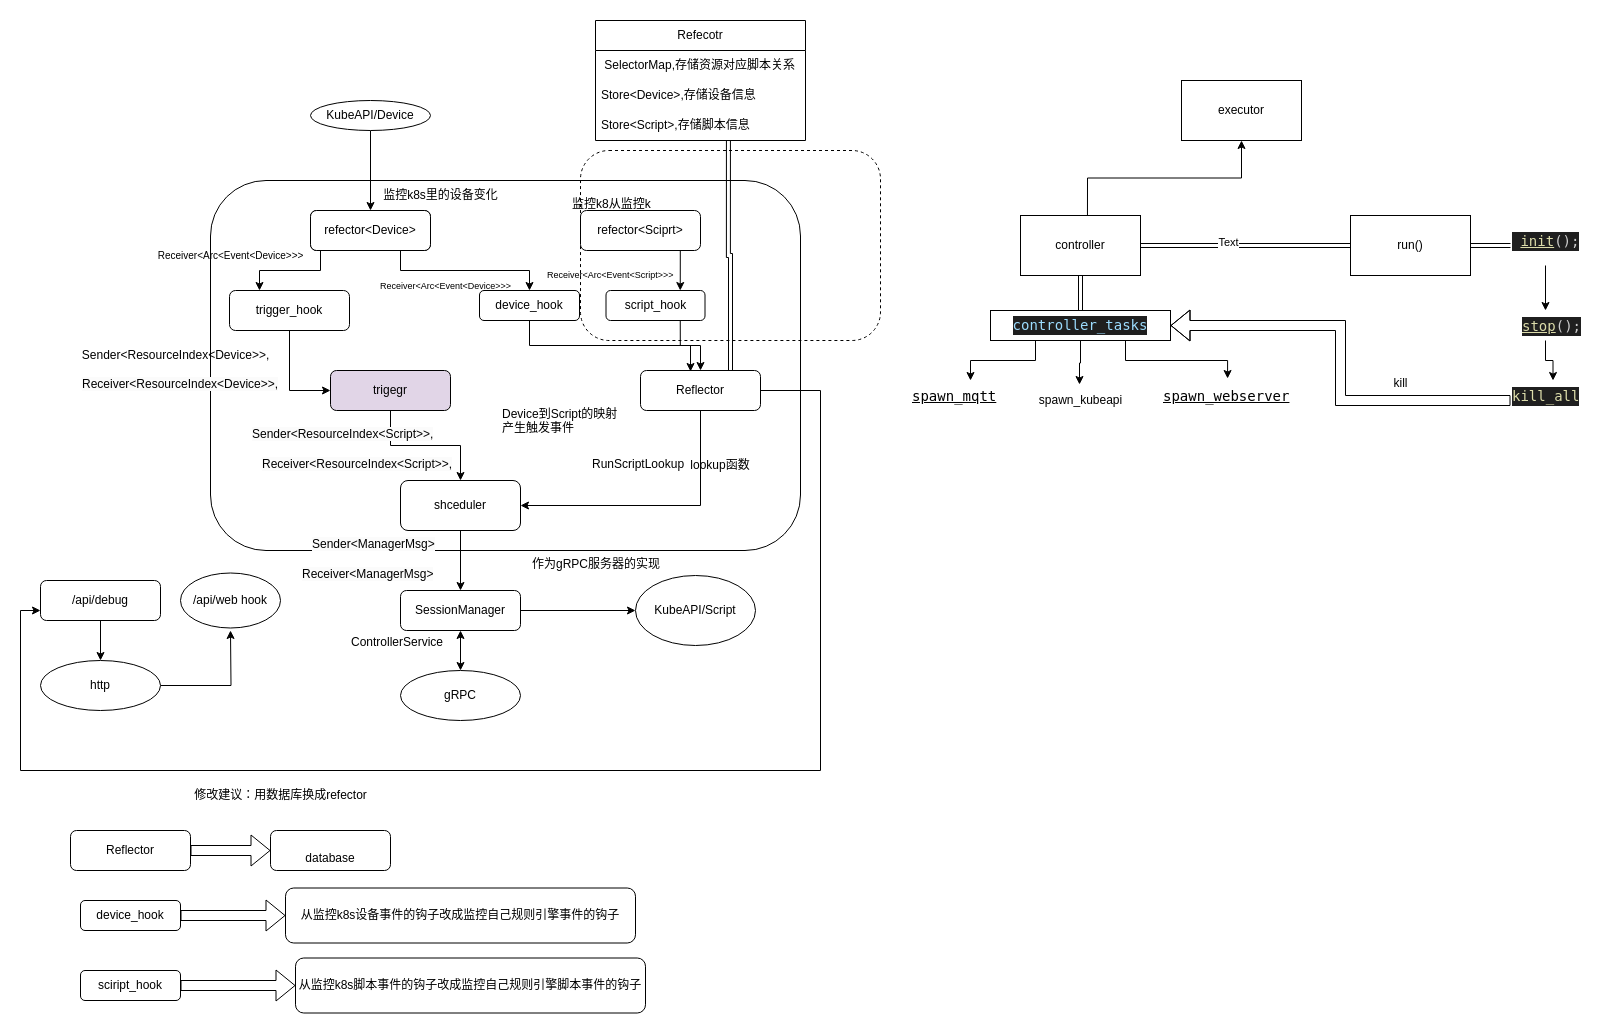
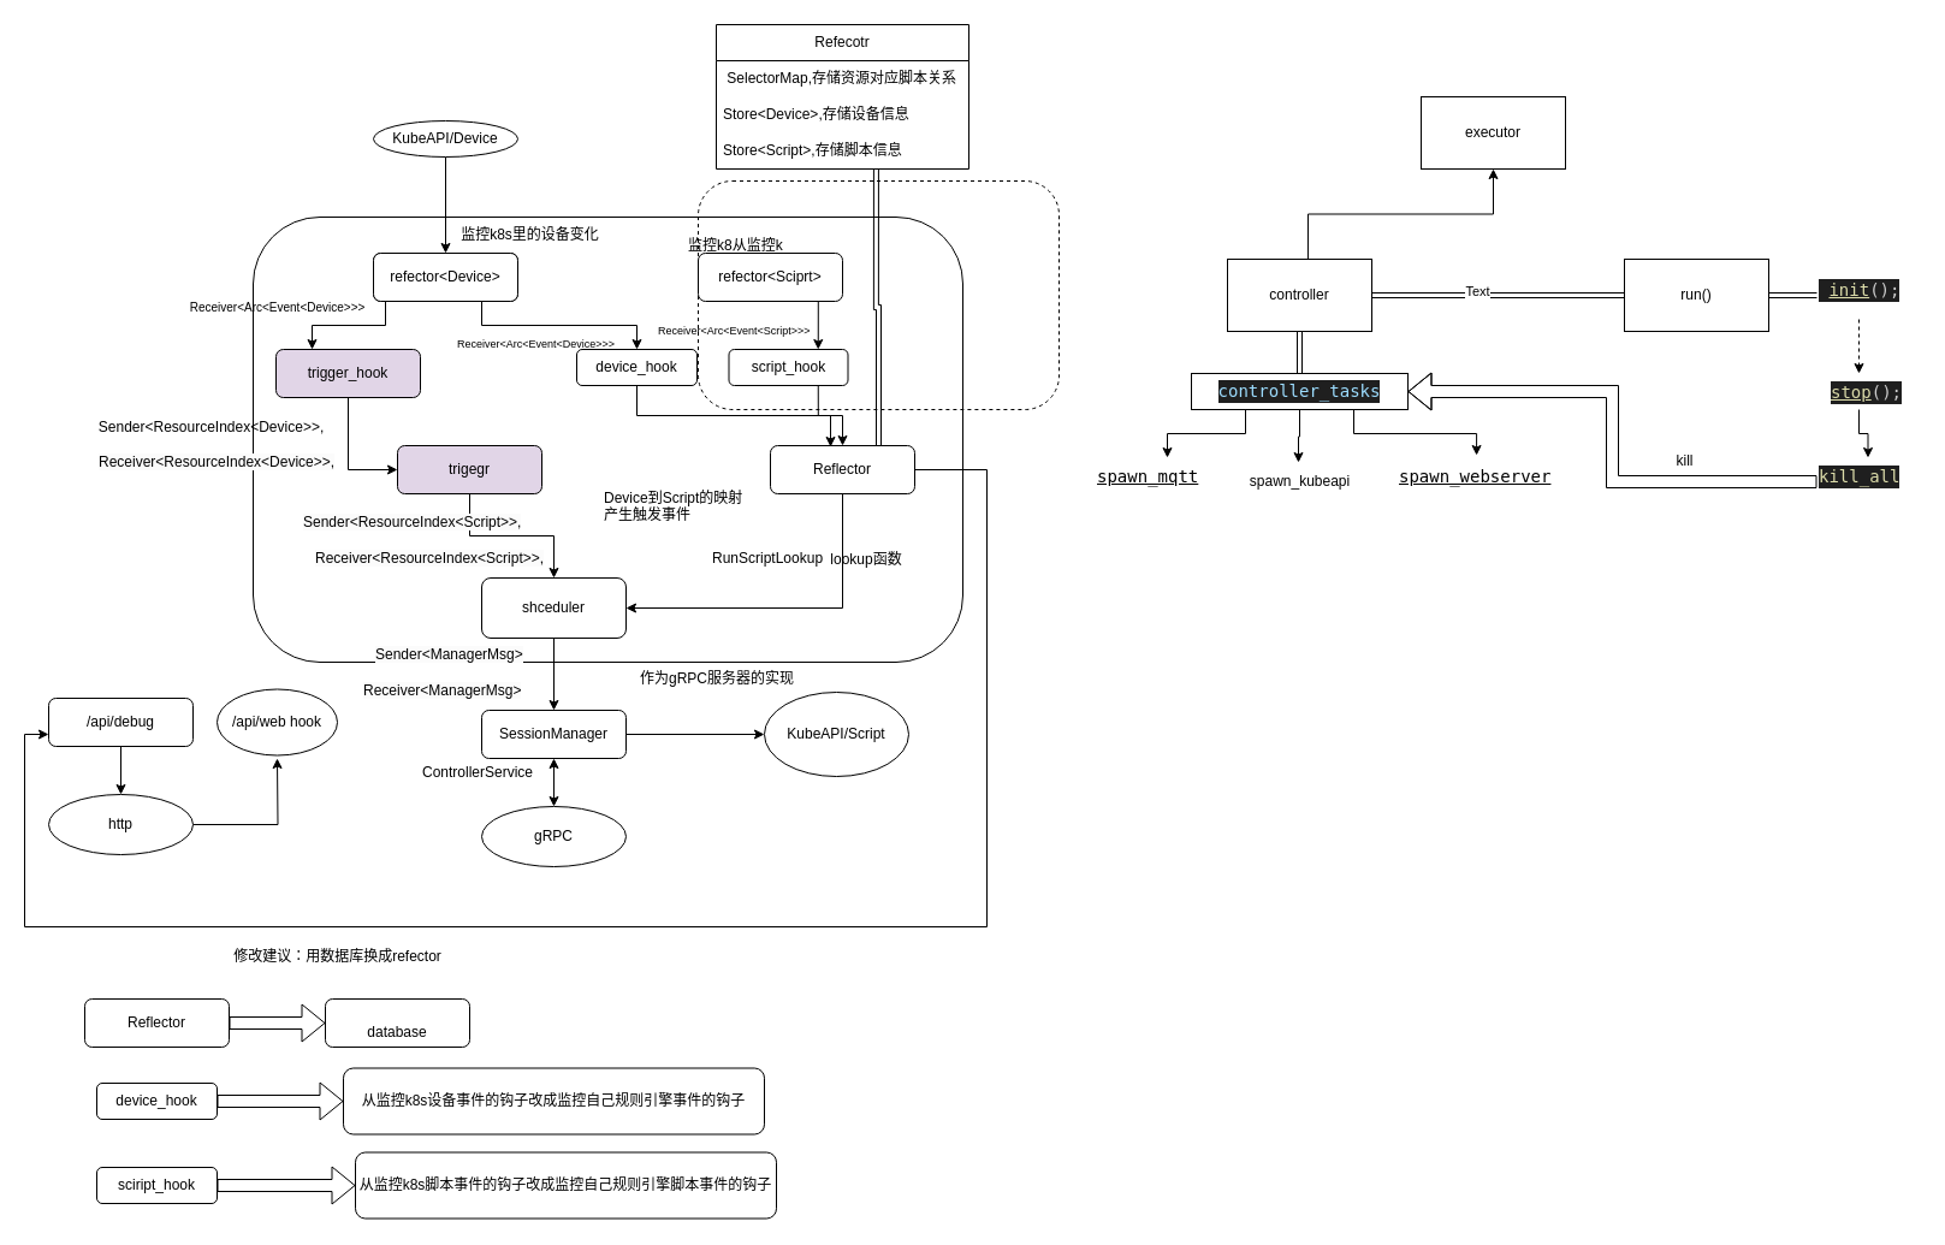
- <mxCell id="81" value="" style="edgeStyle=orthogonalEdgeStyle;rounded=0;orthogonalLoop=1;jettySize=auto;html=1;" edge="1" parent="1" source="82" target="84"><mxGeometry relative="1" as="geometry" /></mxCell>
+ <mxCell id="81" value="" style="edgeStyle=orthogonalEdgeStyle;rounded=0;orthogonalLoop=1;jettySize=auto;html=1;dashed=1;" edge="1" parent="1" source="82" target="84"><mxGeometry relative="1" as="geometry" /></mxCell>
- <mxCell id="15" value="trigger_hook" style="rounded=1;whiteSpace=wrap;html=1;" parent="1" vertex="1"><mxGeometry x="229" y="290" width="120" height="40" as="geometry" /></mxCell>
+ <mxCell id="15" value="trigger_hook" style="rounded=1;whiteSpace=wrap;html=1;fillColor=#e1d5e7;" parent="1" vertex="1"><mxGeometry x="229" y="290" width="120" height="40" as="geometry" /></mxCell>
